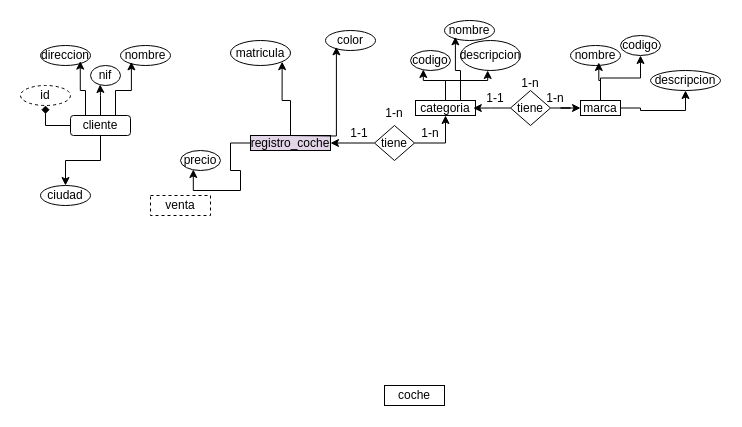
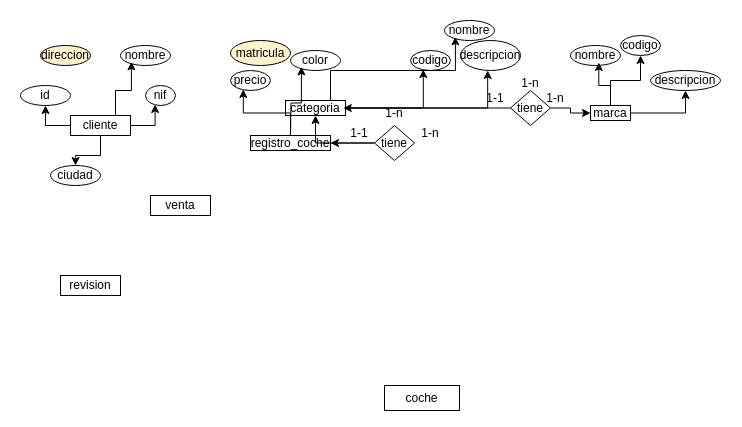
- <mxCell id="24" value="color" style="ellipse;whiteSpace=wrap;html=1;" vertex="1" parent="1"><mxGeometry x="325" y="30" width="50" height="20" as="geometry" /></mxCell>
+ <mxCell id="24" value="color" style="ellipse;whiteSpace=wrap;html=1;" vertex="1" parent="1"><mxGeometry x="290" y="50" width="50" height="20" as="geometry" /></mxCell>
- <mxCell id="27" value="matricula" style="ellipse;whiteSpace=wrap;html=1;" vertex="1" parent="1"><mxGeometry x="230" y="40" width="60" height="25" as="geometry" /></mxCell>
+ <mxCell id="27" value="matricula" style="ellipse;whiteSpace=wrap;html=1;fillColor=#fff2cc;" vertex="1" parent="1"><mxGeometry x="230" y="40" width="60" height="25" as="geometry" /></mxCell>
- <mxCell id="10" value="direccion" style="ellipse;whiteSpace=wrap;html=1;" vertex="1" parent="1"><mxGeometry x="40" y="45" width="50" height="20" as="geometry" /></mxCell>
+ <mxCell id="10" value="direccion" style="ellipse;whiteSpace=wrap;html=1;fillColor=#fff2cc;" vertex="1" parent="1"><mxGeometry x="40" y="45" width="50" height="20" as="geometry" /></mxCell>
- <mxCell id="8" value="nif" style="ellipse;whiteSpace=wrap;html=1;" vertex="1" parent="1"><mxGeometry x="90" y="65" width="30" height="20" as="geometry" /></mxCell>
+ <mxCell id="8" value="nif" style="ellipse;whiteSpace=wrap;html=1;" vertex="1" parent="1"><mxGeometry x="145" y="85" width="30" height="20" as="geometry" /></mxCell>
- <mxCell id="21" style="edgeStyle=orthogonalEdgeStyle;rounded=0;orthogonalLoop=1;jettySize=auto;html=1;entryX=1;entryY=1;entryDx=0;entryDy=0;" edge="1" parent="1" source="22" target="27"><mxGeometry relative="1" as="geometry" /></mxCell>
- <mxCell id="14" style="edgeStyle=orthogonalEdgeStyle;rounded=0;orthogonalLoop=1;jettySize=auto;html=1;exitX=0.25;exitY=0;exitDx=0;exitDy=0;entryX=0.795;entryY=0.782;entryDx=0;entryDy=0;entryPerimeter=0;" edge="1" parent="1" source="6" target="10"><mxGeometry relative="1" as="geometry" /></mxCell>
- <mxCell id="15" value="id" style="ellipse;whiteSpace=wrap;html=1;dashed=1;" vertex="1" parent="1"><mxGeometry x="20" y="85" width="50" height="20" as="geometry" /></mxCell>
+ <mxCell id="15" value="id" style="ellipse;whiteSpace=wrap;html=1;" vertex="1" parent="1"><mxGeometry x="20" y="85" width="50" height="20" as="geometry" /></mxCell>
- <mxCell id="16" value="categoria" style="rounded=0;whiteSpace=wrap;html=1;" vertex="1" parent="1"><mxGeometry x="415" y="100" width="60" height="15" as="geometry" /></mxCell>
+ <mxCell id="16" value="categoria" style="rounded=0;whiteSpace=wrap;html=1;" vertex="1" parent="1"><mxGeometry x="285" y="100" width="60" height="15" as="geometry" /></mxCell>
- <mxCell id="36" value="marca" style="rounded=0;whiteSpace=wrap;html=1;" vertex="1" parent="1"><mxGeometry x="580" y="100" width="40" height="15" as="geometry" /></mxCell>
+ <mxCell id="36" value="marca" style="rounded=0;whiteSpace=wrap;html=1;" vertex="1" parent="1"><mxGeometry x="590" y="105" width="40" height="15" as="geometry" /></mxCell>
- <mxCell id="5" style="edgeStyle=orthogonalEdgeStyle;rounded=0;orthogonalLoop=1;jettySize=auto;html=1;exitX=0;exitY=0.5;exitDx=0;exitDy=0;entryX=0.5;entryY=1;entryDx=0;entryDy=0;endArrow=diamond;" edge="1" parent="1" source="6" target="15"><mxGeometry relative="1" as="geometry" /></mxCell>
+ <mxCell id="5" style="edgeStyle=orthogonalEdgeStyle;rounded=0;orthogonalLoop=1;jettySize=auto;html=1;exitX=0;exitY=0.5;exitDx=0;exitDy=0;entryX=0.5;entryY=1;entryDx=0;entryDy=0;" edge="1" parent="1" source="6" target="15"><mxGeometry relative="1" as="geometry" /></mxCell>
- <mxCell id="6" value="cliente" style="whiteSpace=wrap;html=1;rounded=1;" vertex="1" parent="1"><mxGeometry x="70" y="115" width="60" height="20" as="geometry" /></mxCell>
+ <mxCell id="6" value="cliente" style="rounded=0;whiteSpace=wrap;html=1;" vertex="1" parent="1"><mxGeometry x="70" y="115" width="60" height="20" as="geometry" /></mxCell>
- <mxCell id="22" value="registro_coche" style="rounded=0;whiteSpace=wrap;html=1;fillColor=#e1d5e7;" vertex="1" parent="1"><mxGeometry x="250" y="135" width="80" height="15" as="geometry" /></mxCell>
+ <mxCell id="22" value="registro_coche" style="rounded=0;whiteSpace=wrap;html=1;" vertex="1" parent="1"><mxGeometry x="250" y="135" width="80" height="15" as="geometry" /></mxCell>
- <mxCell id="23" value="precio" style="ellipse;whiteSpace=wrap;html=1;" vertex="1" parent="1"><mxGeometry x="180" y="150" width="40" height="20" as="geometry" /></mxCell>
+ <mxCell id="23" value="precio" style="ellipse;whiteSpace=wrap;html=1;" vertex="1" parent="1"><mxGeometry x="230" y="70" width="40" height="20" as="geometry" /></mxCell>
- <mxCell id="11" value="ciudad" style="ellipse;whiteSpace=wrap;html=1;" vertex="1" parent="1"><mxGeometry x="40" y="185" width="50" height="20" as="geometry" /></mxCell>
+ <mxCell id="11" value="ciudad" style="ellipse;whiteSpace=wrap;html=1;" vertex="1" parent="1"><mxGeometry x="50" y="165" width="50" height="20" as="geometry" /></mxCell>
- <mxCell id="7" value="venta" style="rounded=0;whiteSpace=wrap;html=1;dashed=1;" vertex="1" parent="1"><mxGeometry x="150" y="195" width="60" height="20" as="geometry" /></mxCell>
+ <mxCell id="7" value="venta" style="rounded=0;whiteSpace=wrap;html=1;" vertex="1" parent="1"><mxGeometry x="150" y="195" width="60" height="20" as="geometry" /></mxCell>
+ <mxCell id="2" value="revision" style="rounded=0;whiteSpace=wrap;html=1;" vertex="1" parent="1"><mxGeometry x="60" y="275" width="60" height="20" as="geometry" /></mxCell>
- <mxCell id="3" value="coche" style="rounded=0;whiteSpace=wrap;html=1;" vertex="1" parent="1"><mxGeometry x="384" y="385" width="60" height="20" as="geometry" /></mxCell>
+ <mxCell id="3" value="coche" style="rounded=0;whiteSpace=wrap;html=1;" vertex="1" parent="1"><mxGeometry x="384" y="385" width="75" height="25" as="geometry" /></mxCell>
